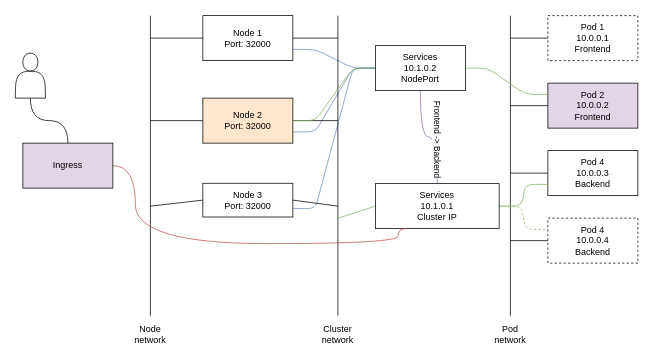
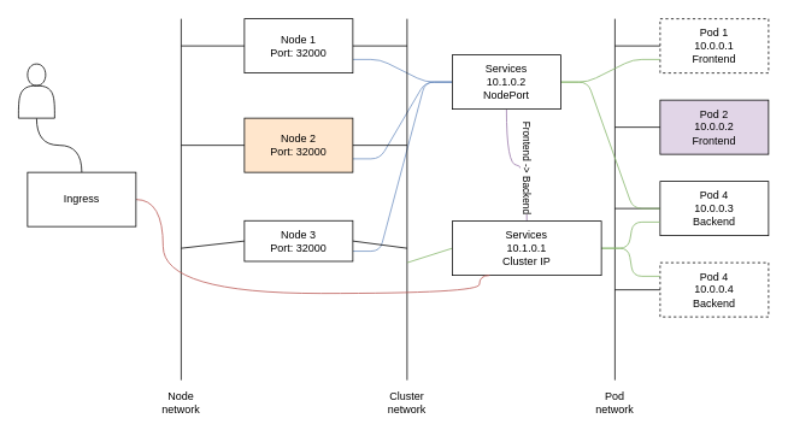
- <mxCell id="29" style="edgeStyle=entityRelationEdgeStyle;rounded=1;orthogonalLoop=1;jettySize=auto;html=1;exitX=1;exitY=0.5;exitDx=0;exitDy=0;entryX=0;entryY=0.25;entryDx=0;entryDy=0;fillColor=#d5e8d4;strokeColor=#82b366;endArrow=none;endFill=0;" edge="1" parent="1" source="32" target="21"><mxGeometry relative="1" as="geometry" /></mxCell>
+ <mxCell id="29" style="edgeStyle=entityRelationEdgeStyle;rounded=1;orthogonalLoop=1;jettySize=auto;html=1;exitX=1;exitY=0.5;exitDx=0;exitDy=0;fillColor=#d5e8d4;strokeColor=#82b366;endArrow=none;endFill=0;" edge="1" parent="1" source="32" target="22"><mxGeometry relative="1" as="geometry" /></mxCell>
- <mxCell id="28" style="edgeStyle=entityRelationEdgeStyle;rounded=1;orthogonalLoop=1;jettySize=auto;html=1;fillColor=#d5e8d4;strokeColor=#82b366;endArrow=none;endFill=0;" edge="1" parent="1" source="32" target="5"><mxGeometry relative="1" as="geometry" /></mxCell>
+ <mxCell id="28" style="edgeStyle=entityRelationEdgeStyle;rounded=1;orthogonalLoop=1;jettySize=auto;html=1;entryX=0;entryY=0.75;entryDx=0;entryDy=0;fillColor=#d5e8d4;strokeColor=#82b366;endArrow=none;endFill=0;" edge="1" parent="1" source="32" target="20"><mxGeometry relative="1" as="geometry" /></mxCell>
- <mxCell id="40" value="Ingress" style="rounded=0;whiteSpace=wrap;html=1;fillColor=#e1d5e7;" vertex="1" parent="1"><mxGeometry x="30" y="190" width="120" height="60" as="geometry" /></mxCell>
+ <mxCell id="40" value="Ingress" style="rounded=0;whiteSpace=wrap;html=1;" vertex="1" parent="1"><mxGeometry x="30" y="190" width="120" height="60" as="geometry" /></mxCell>
- <mxCell id="34" style="edgeStyle=entityRelationEdgeStyle;rounded=1;orthogonalLoop=1;jettySize=auto;html=1;exitX=1;exitY=0.5;exitDx=0;exitDy=0;entryX=0;entryY=0.25;entryDx=0;entryDy=0;fillColor=#d5e8d4;strokeColor=#82b366;endArrow=none;endFill=0;dashed=1;" edge="1" parent="1" source="36" target="23"><mxGeometry relative="1" as="geometry" /></mxCell>
+ <mxCell id="34" style="edgeStyle=entityRelationEdgeStyle;rounded=1;orthogonalLoop=1;jettySize=auto;html=1;exitX=1;exitY=0.5;exitDx=0;exitDy=0;entryX=0;entryY=0.25;entryDx=0;entryDy=0;fillColor=#d5e8d4;strokeColor=#82b366;endArrow=none;endFill=0;" edge="1" parent="1" source="36" target="23"><mxGeometry relative="1" as="geometry" /></mxCell>
